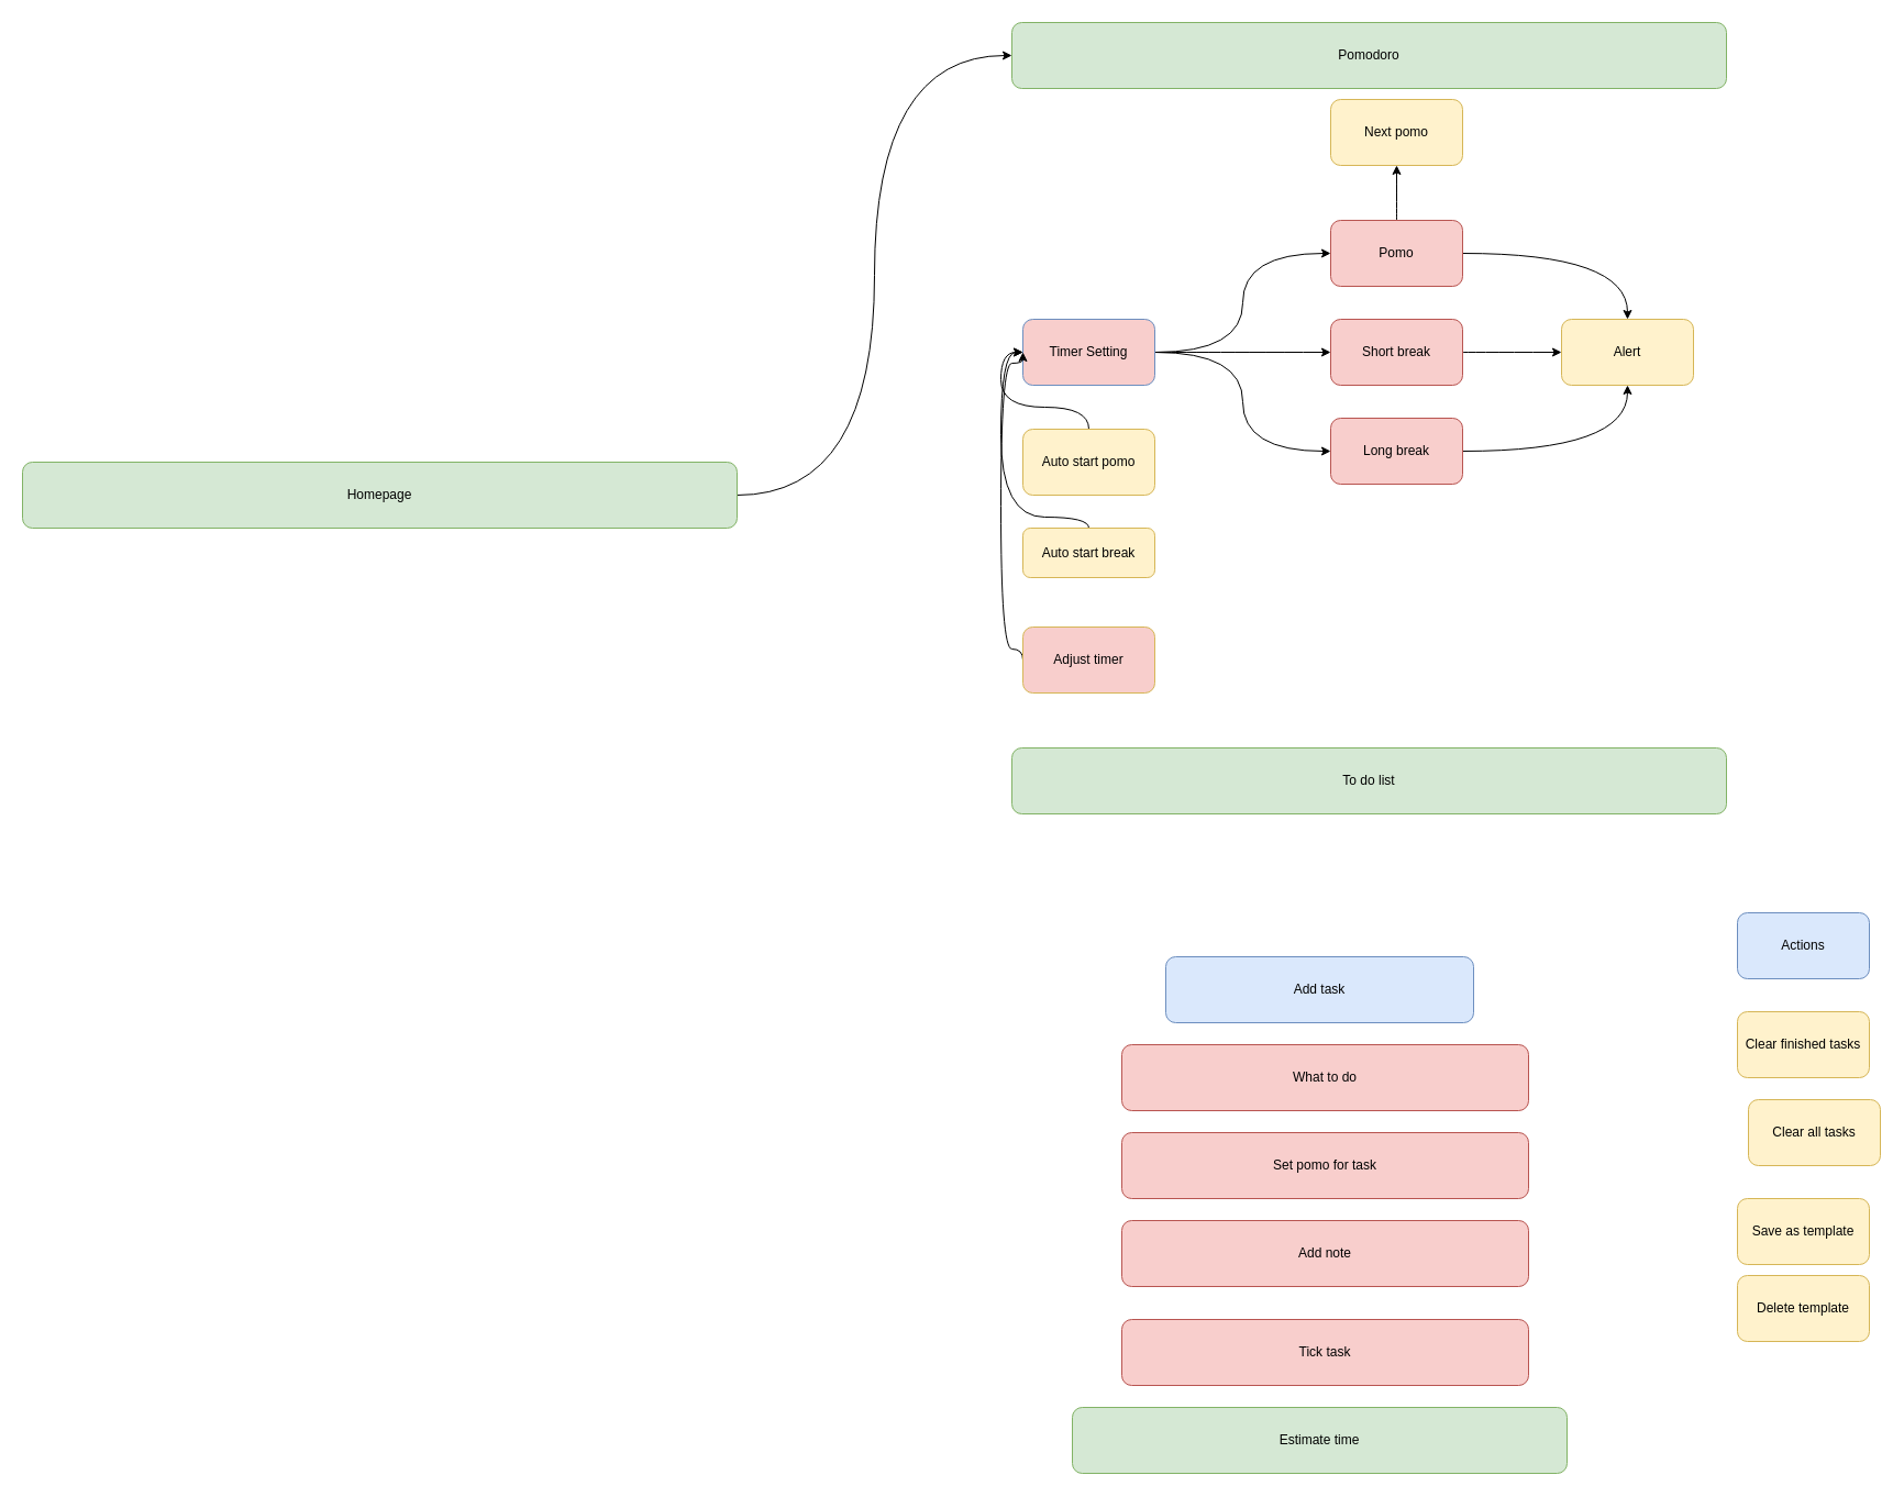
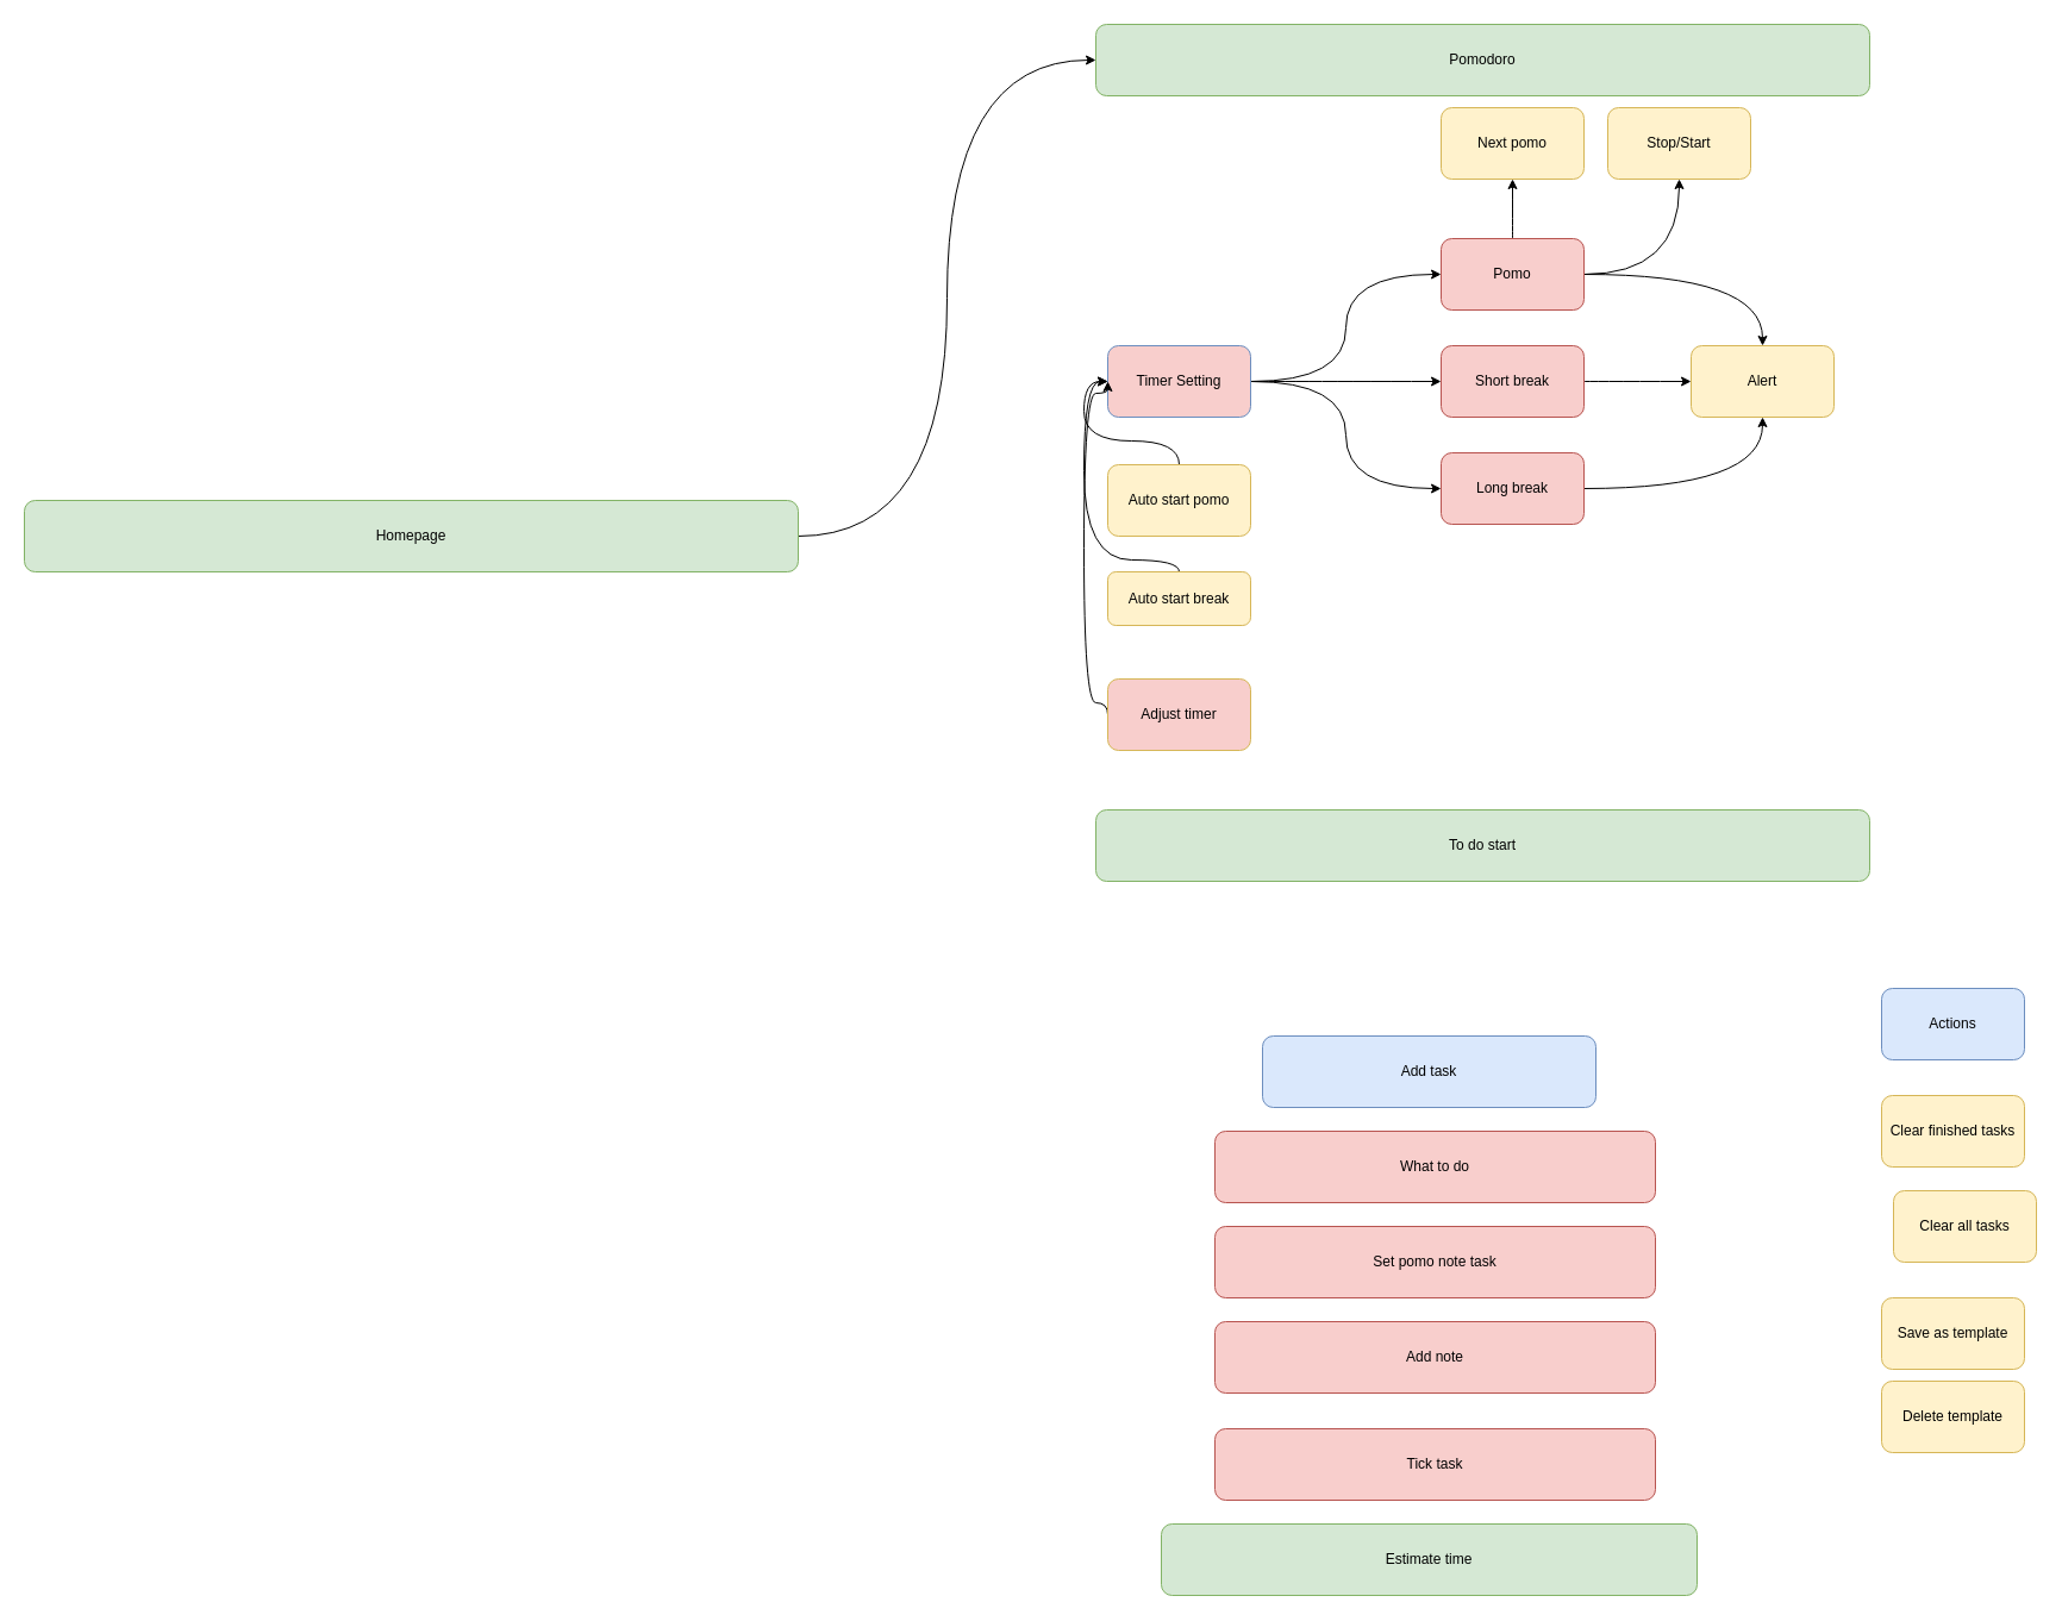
+ <mxCell id="31" value="Stop/Start" style="rounded=1;whiteSpace=wrap;html=1;fillColor=#fff2cc;strokeColor=#d6b656;" parent="1" vertex="1"><mxGeometry x="1350" y="90" width="120" height="60" as="geometry" /></mxCell>
+ <mxCell id="7" style="edgeStyle=orthogonalEdgeStyle;curved=1;rounded=0;orthogonalLoop=1;jettySize=auto;html=1;" parent="1" source="9" target="31" edge="1"><mxGeometry relative="1" as="geometry" /></mxCell>
- <mxCell id="22" value="To do list" style="rounded=1;whiteSpace=wrap;html=1;fillColor=#d5e8d4;strokeColor=#82b366;" parent="1" vertex="1"><mxGeometry x="920" y="680" width="650" height="60" as="geometry" /></mxCell>
+ <mxCell id="22" value="To do start" style="rounded=1;whiteSpace=wrap;html=1;fillColor=#d5e8d4;strokeColor=#82b366;" parent="1" vertex="1"><mxGeometry x="920" y="680" width="650" height="60" as="geometry" /></mxCell>
- <mxCell id="28" value="Set pomo for task" style="rounded=1;whiteSpace=wrap;html=1;fillColor=#f8cecc;strokeColor=#b85450;" parent="1" vertex="1"><mxGeometry x="1020" y="1030" width="370" height="60" as="geometry" /></mxCell>
+ <mxCell id="28" value="Set pomo note task" style="rounded=1;whiteSpace=wrap;html=1;fillColor=#f8cecc;strokeColor=#b85450;" parent="1" vertex="1"><mxGeometry x="1020" y="1030" width="370" height="60" as="geometry" /></mxCell>
